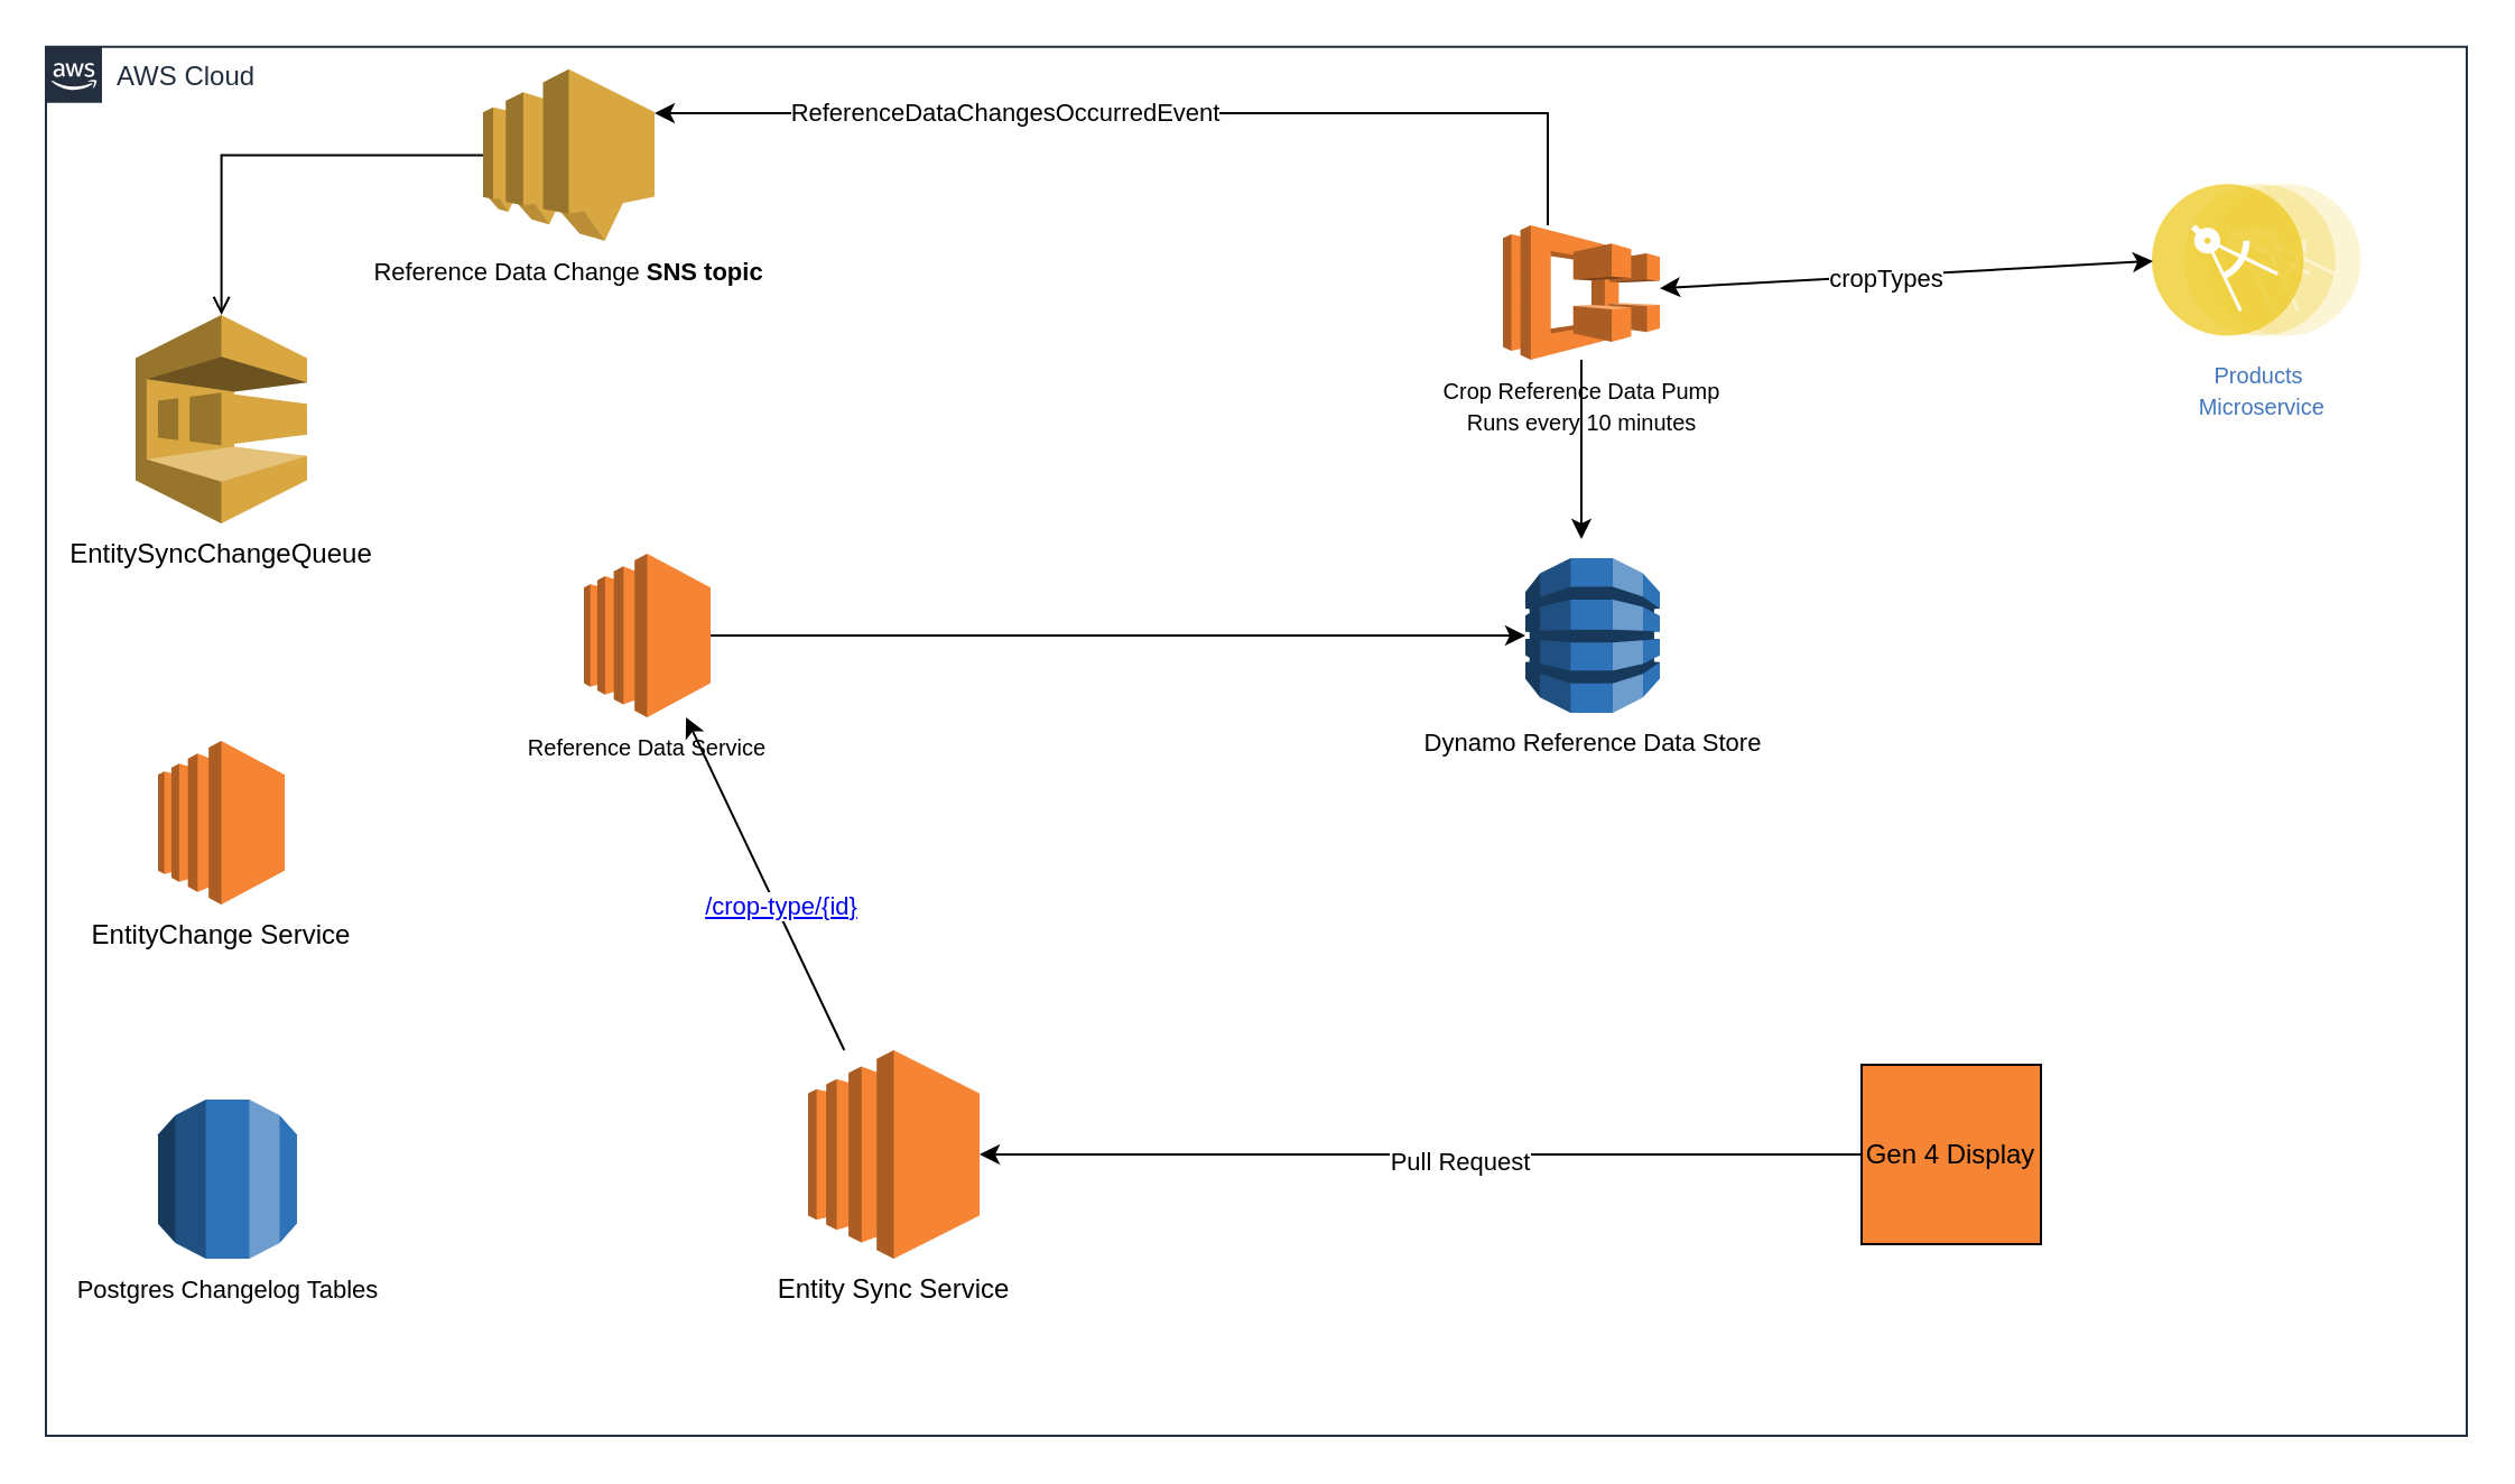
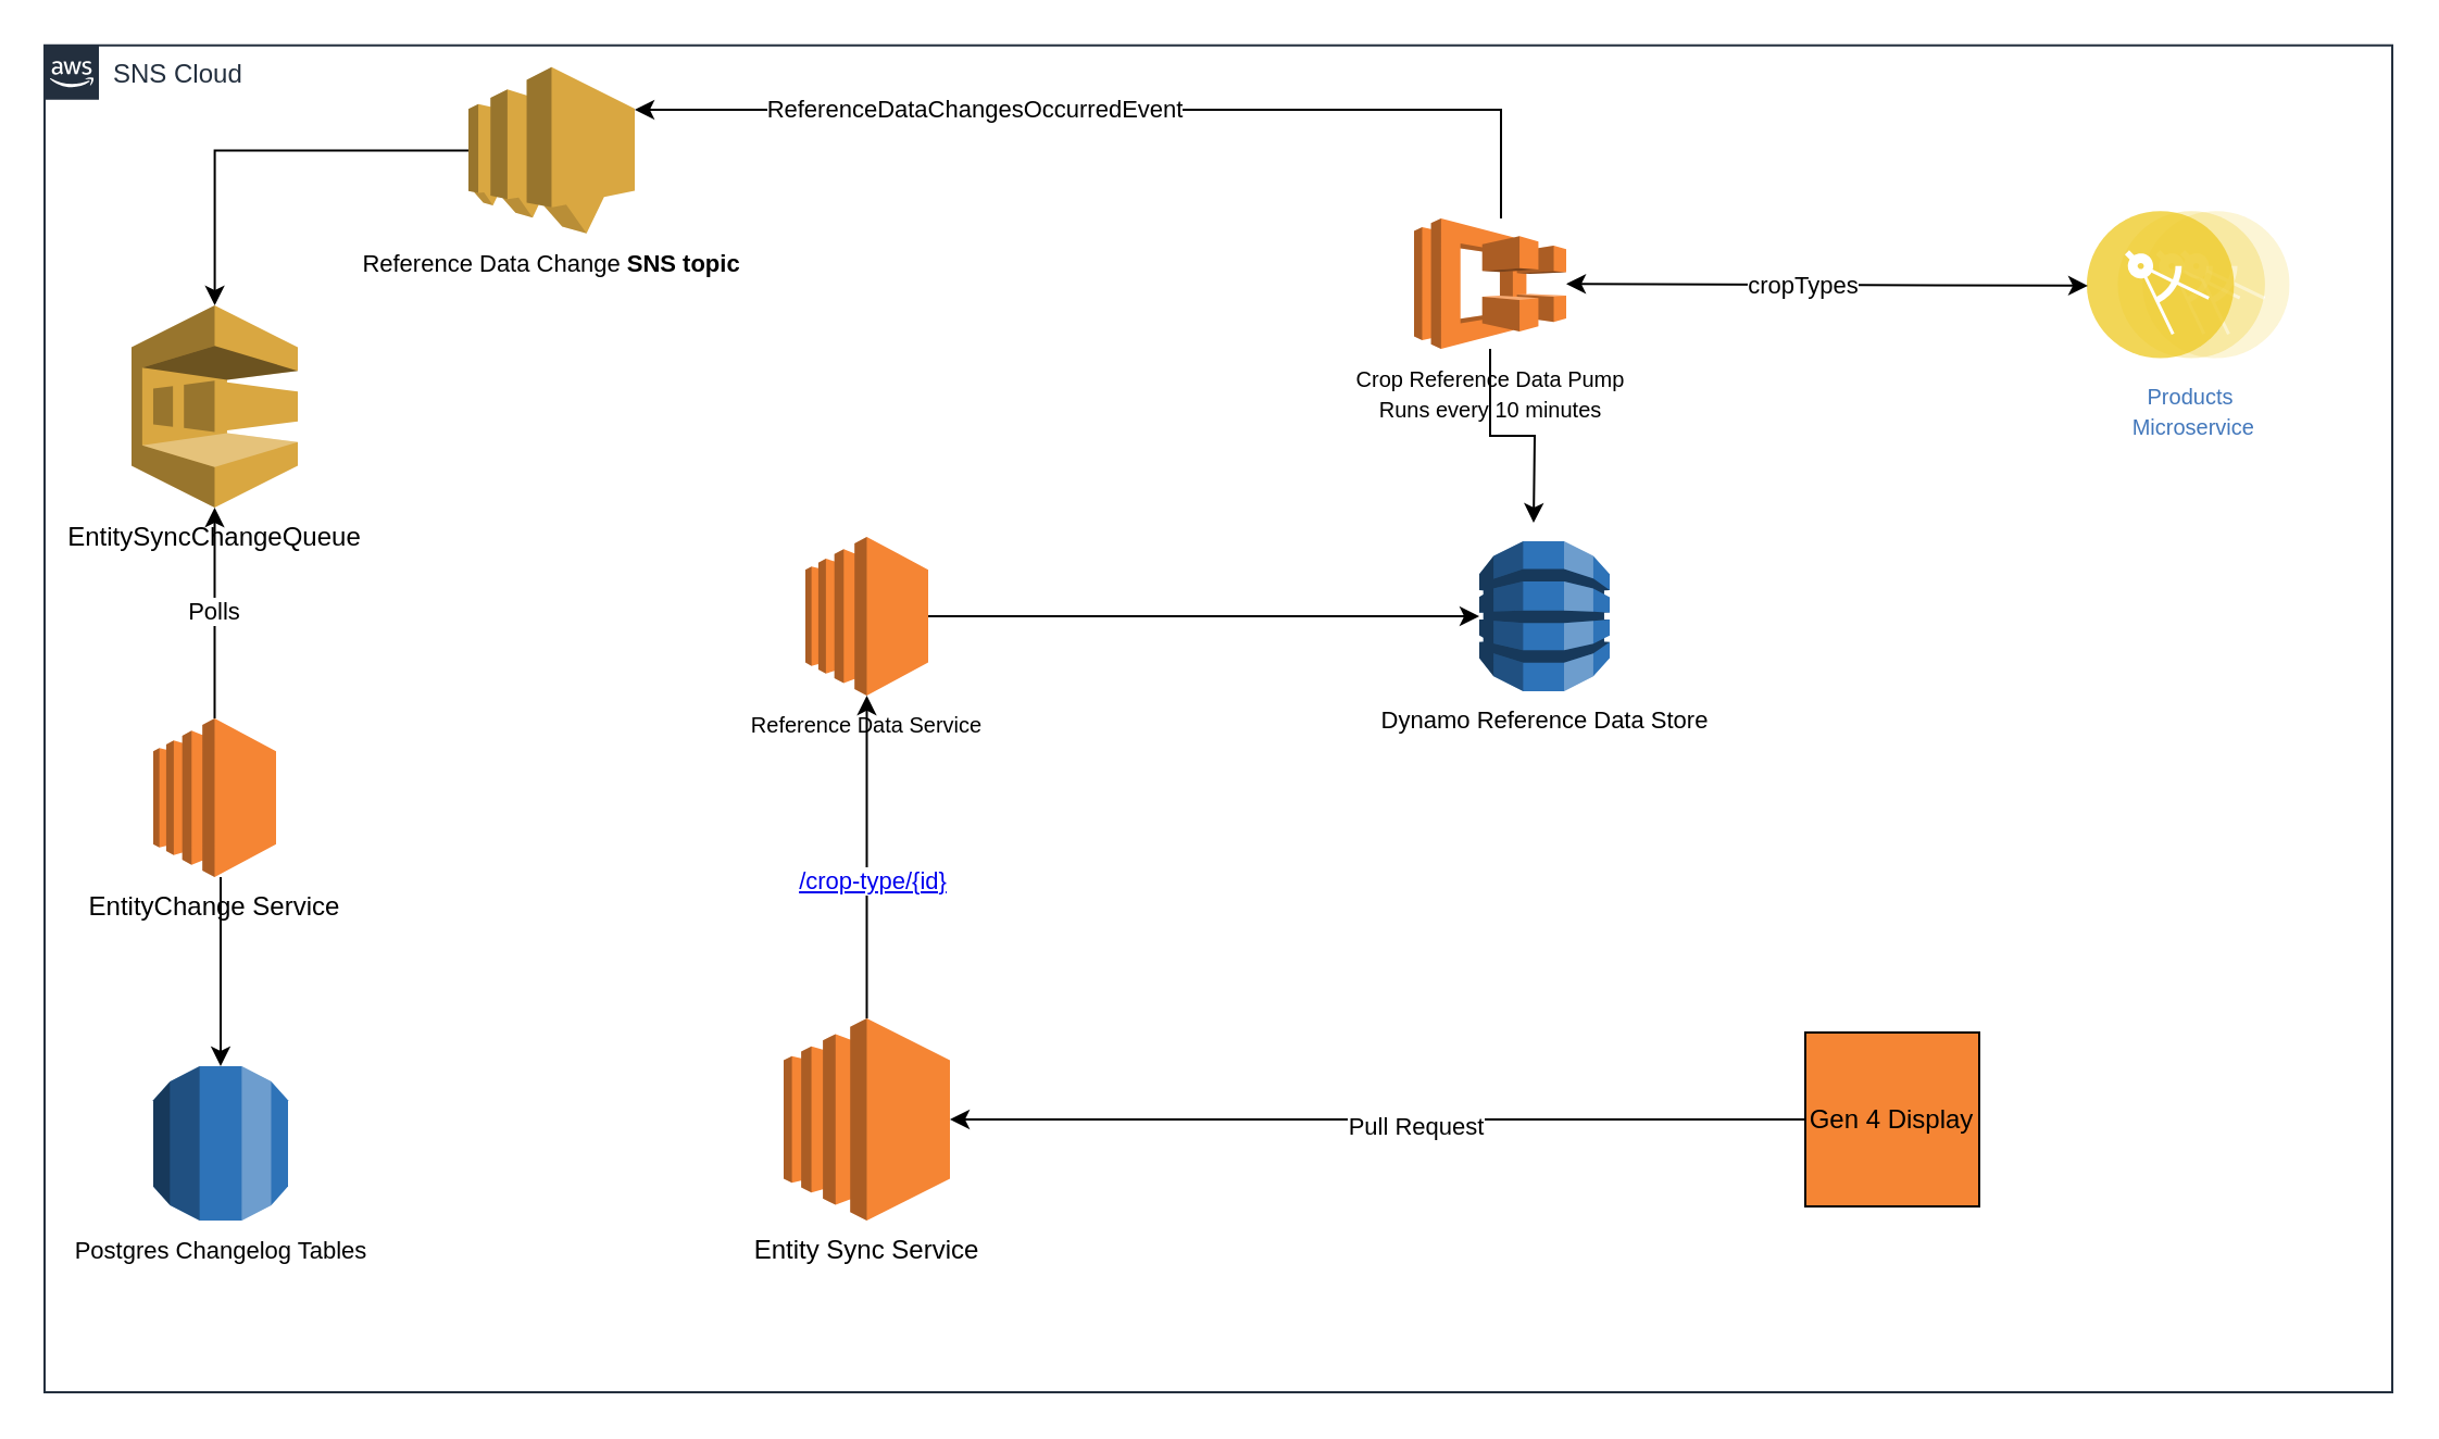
- <mxCell id="2" value="AWS Cloud" style="points=[[0,0],[0.25,0],[0.5,0],[0.75,0],[1,0],[1,0.25],[1,0.5],[1,0.75],[1,1],[0.75,1],[0.5,1],[0.25,1],[0,1],[0,0.75],[0,0.5],[0,0.25]];outlineConnect=0;gradientColor=none;html=1;whiteSpace=wrap;fontSize=12;fontStyle=0;shape=mxgraph.aws4.group;grIcon=mxgraph.aws4.group_aws_cloud_alt;strokeColor=#232F3E;fillColor=none;verticalAlign=top;align=left;spacingLeft=30;fontColor=#232F3E;dashed=0;labelBackgroundColor=#ffffff;" parent="1" vertex="1"><mxGeometry x="20" y="20.4" width="1080" height="619.6" as="geometry" /></mxCell>
+ <mxCell id="2" value="SNS Cloud" style="points=[[0,0],[0.25,0],[0.5,0],[0.75,0],[1,0],[1,0.25],[1,0.5],[1,0.75],[1,1],[0.75,1],[0.5,1],[0.25,1],[0,1],[0,0.75],[0,0.5],[0,0.25]];outlineConnect=0;gradientColor=none;html=1;whiteSpace=wrap;fontSize=12;fontStyle=0;shape=mxgraph.aws4.group;grIcon=mxgraph.aws4.group_aws_cloud_alt;strokeColor=#232F3E;fillColor=none;verticalAlign=top;align=left;spacingLeft=30;fontColor=#232F3E;dashed=0;labelBackgroundColor=#ffffff;" parent="1" vertex="1"><mxGeometry x="20" y="20.4" width="1080" height="619.6" as="geometry" /></mxCell>
- <mxCell id="9" value="&lt;font style=&quot;font-size: 10px&quot;&gt;Products&lt;br&gt;&amp;nbsp;Microservice&lt;/font&gt;" style="aspect=fixed;perimeter=ellipsePerimeter;html=1;align=center;shadow=0;dashed=0;fontColor=#4277BB;labelBackgroundColor=#ffffff;fontSize=12;spacingTop=3;image;image=img/lib/ibm/applications/microservice.svg;" parent="1" vertex="1"><mxGeometry x="960" y="81.9" width="93.3" height="68.1" as="geometry" /></mxCell>
+ <mxCell id="9" value="&lt;font style=&quot;font-size: 10px&quot;&gt;Products&lt;br&gt;&amp;nbsp;Microservice&lt;/font&gt;" style="aspect=fixed;perimeter=ellipsePerimeter;html=1;align=center;shadow=0;dashed=0;fontColor=#4277BB;labelBackgroundColor=#ffffff;fontSize=12;spacingTop=3;image;image=img/lib/ibm/applications/microservice.svg;" parent="1" vertex="1"><mxGeometry x="960" y="96.9" width="93.3" height="68.1" as="geometry" /></mxCell>
- <mxCell id="4" value="&lt;font style=&quot;font-size: 10px&quot;&gt;Crop Reference Data Pump&lt;br&gt;Runs every 10 minutes&lt;/font&gt;" style="outlineConnect=0;dashed=0;verticalLabelPosition=bottom;verticalAlign=top;align=center;html=1;shape=mxgraph.aws3.ecs;fillColor=#F58534;gradientColor=none;" parent="1" vertex="1"><mxGeometry x="670" y="100" width="70" height="60" as="geometry" /></mxCell>
+ <mxCell id="4" value="&lt;font style=&quot;font-size: 10px&quot;&gt;Crop Reference Data Pump&lt;br&gt;Runs every 10 minutes&lt;/font&gt;" style="outlineConnect=0;dashed=0;verticalLabelPosition=bottom;verticalAlign=top;align=center;html=1;shape=mxgraph.aws3.ecs;fillColor=#F58534;gradientColor=none;" parent="1" vertex="1"><mxGeometry x="650" y="100" width="70" height="60" as="geometry" /></mxCell>
- <mxCell id="7" value="" style="edgeStyle=orthogonalEdgeStyle;rounded=0;orthogonalLoop=1;jettySize=auto;html=1;endArrow=open;" parent="1" source="8" edge="1" target="5"><mxGeometry relative="1" as="geometry"><mxPoint x="248.25" y="176.9" as="targetPoint" /></mxGeometry></mxCell>
+ <mxCell id="7" value="" style="edgeStyle=orthogonalEdgeStyle;rounded=0;orthogonalLoop=1;jettySize=auto;html=1;" parent="1" source="8" edge="1" target="5"><mxGeometry relative="1" as="geometry"><mxPoint x="248.25" y="176.9" as="targetPoint" /></mxGeometry></mxCell>
- <mxCell id="14" value="&lt;font style=&quot;font-size: 10px&quot;&gt;Reference Data Service&lt;/font&gt;" style="outlineConnect=0;dashed=0;verticalLabelPosition=bottom;verticalAlign=top;align=center;html=1;shape=mxgraph.aws3.ec2;fillColor=#F58534;gradientColor=none;" parent="1" vertex="1"><mxGeometry x="260" y="246.45" width="56.5" height="73" as="geometry" /></mxCell>
+ <mxCell id="14" value="&lt;font style=&quot;font-size: 10px&quot;&gt;Reference Data Service&lt;/font&gt;" style="outlineConnect=0;dashed=0;verticalLabelPosition=bottom;verticalAlign=top;align=center;html=1;shape=mxgraph.aws3.ec2;fillColor=#F58534;gradientColor=none;" parent="1" vertex="1"><mxGeometry x="370" y="246.45" width="56.5" height="73" as="geometry" /></mxCell>
+ <mxCell id="18" value="Polls" style="edgeStyle=orthogonalEdgeStyle;rounded=0;orthogonalLoop=1;jettySize=auto;html=1;" edge="1" parent="1" source="19" target="5"><mxGeometry relative="1" as="geometry" /></mxCell>
+ <mxCell id="12" style="edgeStyle=orthogonalEdgeStyle;rounded=0;orthogonalLoop=1;jettySize=auto;html=1;" parent="1" source="19" edge="1" target="6"><mxGeometry relative="1" as="geometry"><mxPoint x="468" y="230" as="targetPoint" /><Array as="points"><mxPoint x="101" y="420" /><mxPoint x="101" y="420" /></Array></mxGeometry></mxCell>
